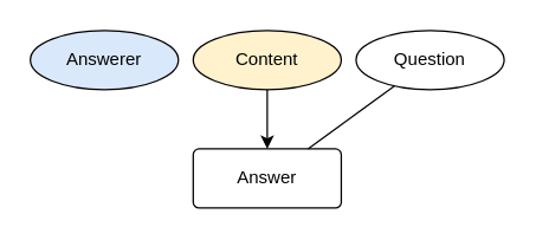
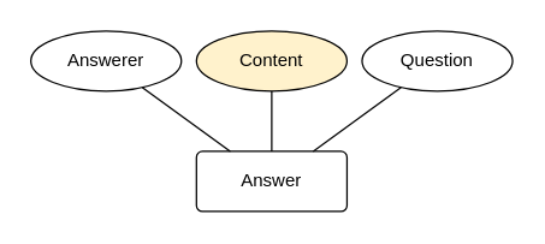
- <mxCell id="3" value="Answerer" style="ellipse;whiteSpace=wrap;html=1;align=center;fillColor=#dae8fc;" parent="1" vertex="1"><mxGeometry x="20" y="20" width="100" height="40" as="geometry" /></mxCell>
+ <mxCell id="3" value="Answerer" style="ellipse;whiteSpace=wrap;html=1;align=center;" parent="1" vertex="1"><mxGeometry x="20" y="20" width="100" height="40" as="geometry" /></mxCell>
+ <mxCell id="4" value="" style="endArrow=none;html=1;rounded=0;" parent="1" source="3" target="2" edge="1"><mxGeometry relative="1" as="geometry"><mxPoint x="90" y="240" as="sourcePoint" /><mxPoint x="250" y="240" as="targetPoint" /></mxGeometry></mxCell>
- <mxCell id="6" value="" style="endArrow=classic;html=1;rounded=0;" parent="1" source="5" target="2" edge="1"><mxGeometry relative="1" as="geometry"><mxPoint x="300" y="100" as="sourcePoint" /><mxPoint x="460" y="100" as="targetPoint" /></mxGeometry></mxCell>
+ <mxCell id="6" value="" style="endArrow=none;html=1;rounded=0;" parent="1" source="5" target="2" edge="1"><mxGeometry relative="1" as="geometry"><mxPoint x="300" y="100" as="sourcePoint" /><mxPoint x="460" y="100" as="targetPoint" /></mxGeometry></mxCell>
